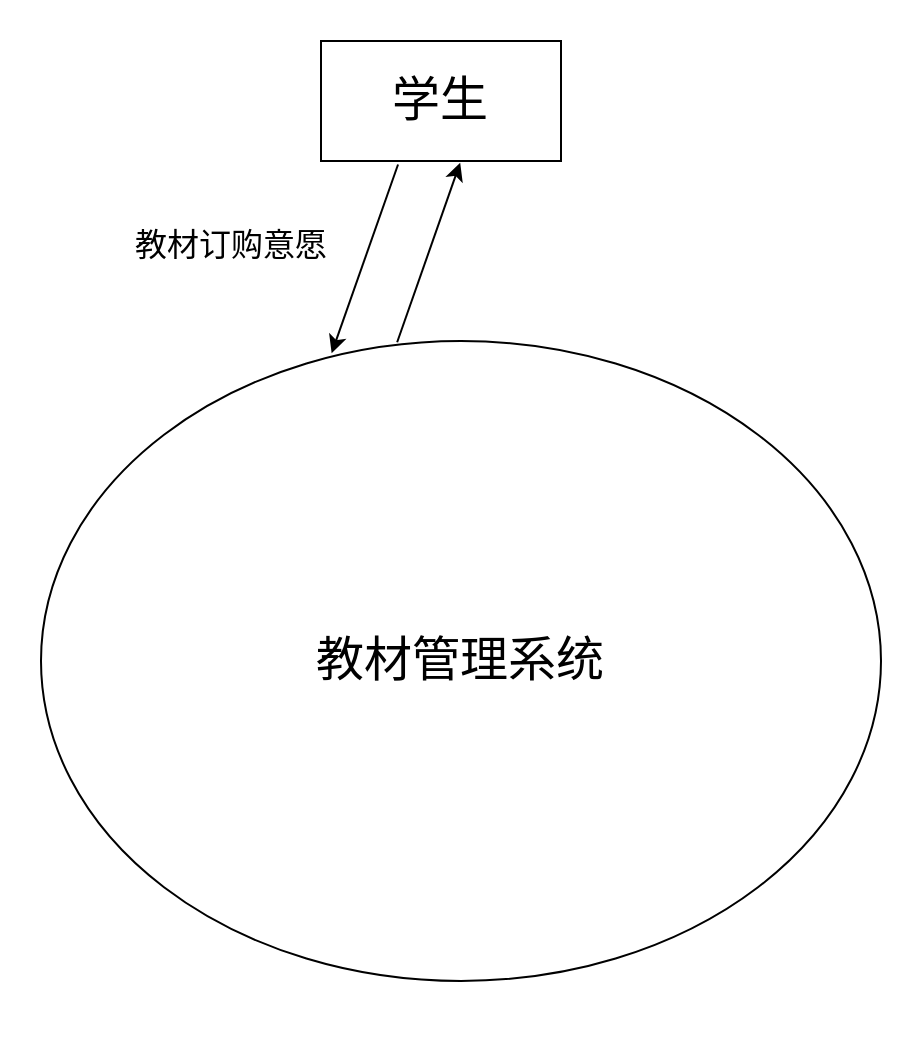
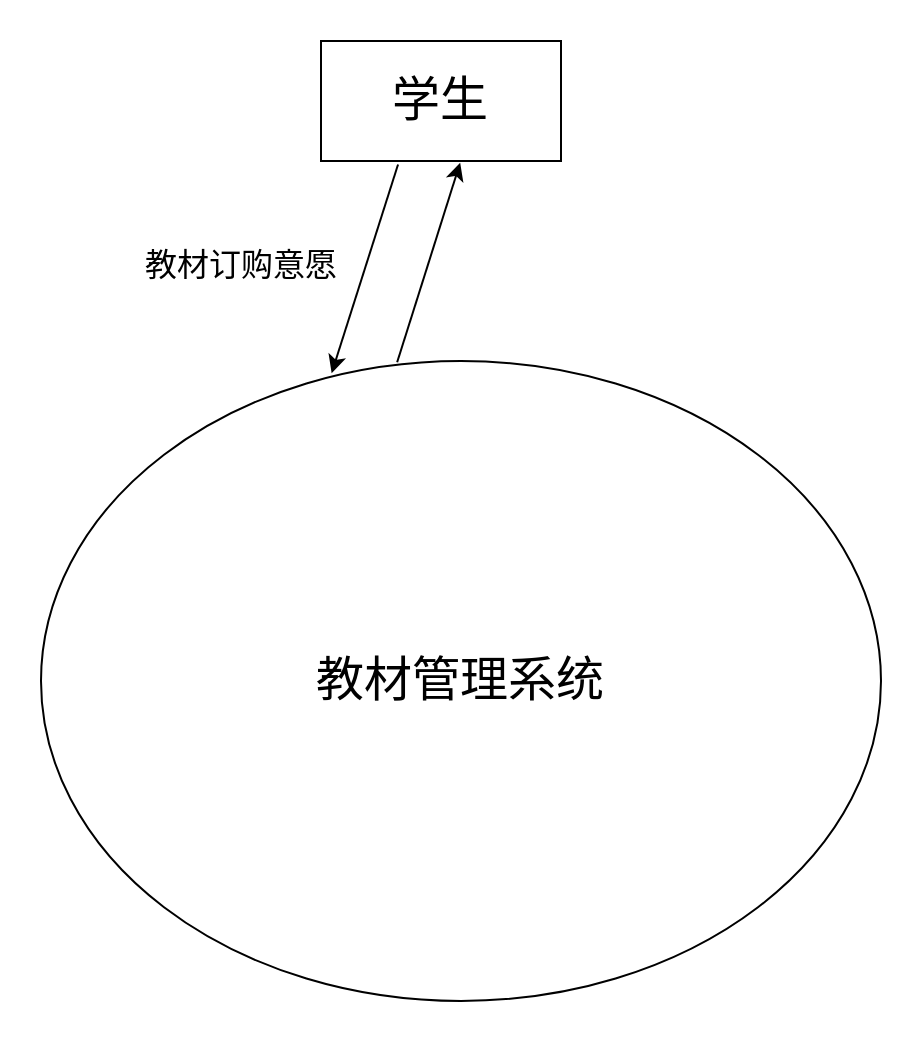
- <mxCell id="5" value="&lt;font style=&quot;font-size: 16px;&quot;&gt;教材订购意愿&lt;/font&gt;" style="text;html=1;align=center;verticalAlign=middle;resizable=0;points=[];autosize=1;strokeColor=none;fillColor=none;fontSize=24;" vertex="1" parent="1"><mxGeometry x="55" y="100" width="120" height="40" as="geometry" /></mxCell>
+ <mxCell id="5" value="&lt;font style=&quot;font-size: 16px;&quot;&gt;教材订购意愿&lt;/font&gt;" style="text;html=1;align=center;verticalAlign=middle;resizable=0;points=[];autosize=1;strokeColor=none;fillColor=none;fontSize=24;" vertex="1" parent="1"><mxGeometry x="60" y="110" width="120" height="40" as="geometry" /></mxCell>
- <mxCell id="2" value="&lt;font style=&quot;font-size: 24px;&quot;&gt;教材管理系统&lt;/font&gt;" style="ellipse;whiteSpace=wrap;html=1;" vertex="1" parent="1"><mxGeometry x="20" y="170" width="420" height="320" as="geometry" /></mxCell>
+ <mxCell id="2" value="&lt;font style=&quot;font-size: 24px;&quot;&gt;教材管理系统&lt;/font&gt;" style="ellipse;whiteSpace=wrap;html=1;" vertex="1" parent="1"><mxGeometry x="20" y="180" width="420" height="320" as="geometry" /></mxCell>
